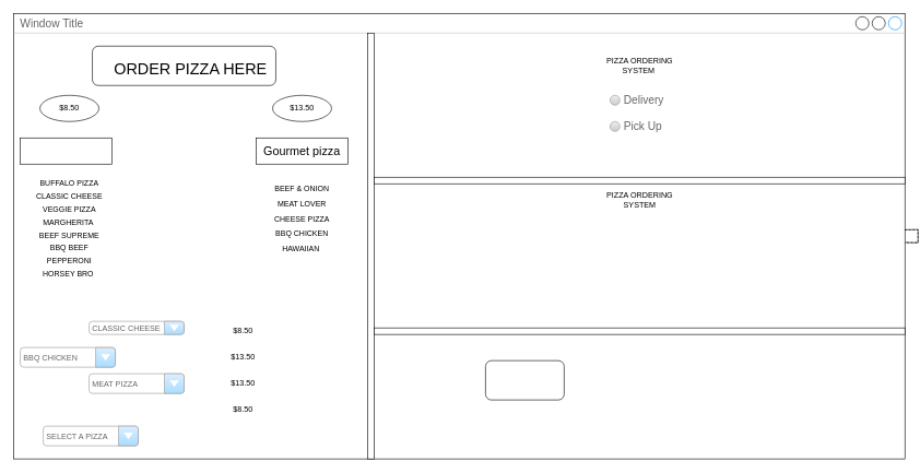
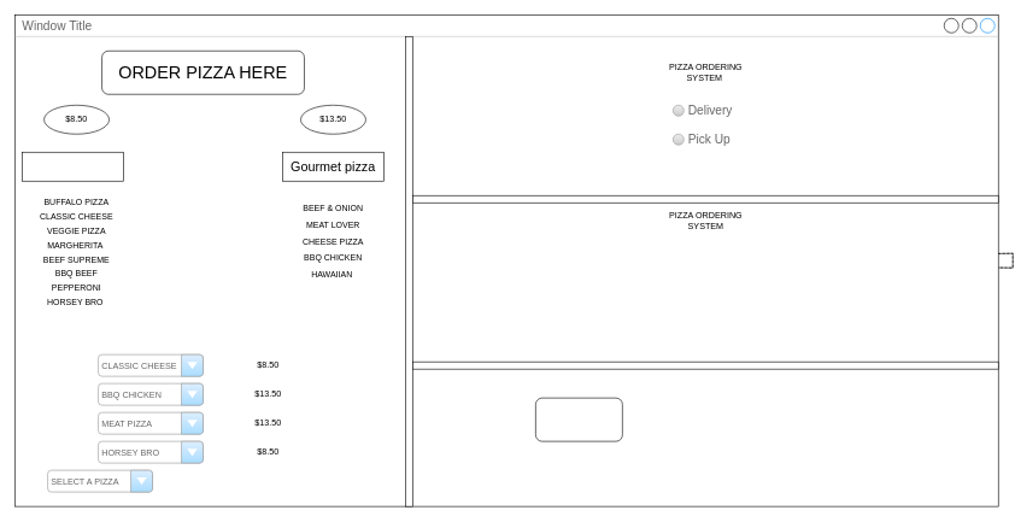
- <mxCell id="4" value="ORDER PIZZA HERE" style="text;html=1;strokeColor=none;fillColor=none;align=center;verticalAlign=middle;whiteSpace=wrap;rounded=0;fontSize=24;" parent="1" vertex="1"><mxGeometry x="170" y="85" width="240" height="40" as="geometry" /></mxCell>
+ <mxCell id="4" value="ORDER PIZZA HERE" style="text;html=1;strokeColor=none;fillColor=none;align=center;verticalAlign=middle;whiteSpace=wrap;rounded=0;fontSize=24;" parent="1" vertex="1"><mxGeometry x="160" y="80" width="240" height="40" as="geometry" /></mxCell>
- <mxCell id="15" value="&lt;font style=&quot;font-size: 12px&quot;&gt;CLASSIC CHEESE&lt;/font&gt;" style="strokeWidth=1;shadow=0;dashed=0;align=center;html=1;shape=mxgraph.mockup.forms.comboBox;strokeColor=#999999;fillColor=#ddeeff;align=left;fillColor2=#aaddff;mainText=;fontColor=#666666;fontSize=17;spacingLeft=3;" parent="1" vertex="1"><mxGeometry x="135" y="490" width="145" height="20" as="geometry" /></mxCell>
+ <mxCell id="15" value="&lt;font style=&quot;font-size: 12px&quot;&gt;CLASSIC CHEESE&lt;/font&gt;" style="strokeWidth=1;shadow=0;dashed=0;align=center;html=1;shape=mxgraph.mockup.forms.comboBox;strokeColor=#999999;fillColor=#ddeeff;align=left;fillColor2=#aaddff;mainText=;fontColor=#666666;fontSize=17;spacingLeft=3;" parent="1" vertex="1"><mxGeometry x="135" y="490" width="145" height="30" as="geometry" /></mxCell>
- <mxCell id="19" value="&lt;font style=&quot;font-size: 12px&quot;&gt;BBQ CHICKEN&lt;/font&gt;" style="strokeWidth=1;shadow=0;dashed=0;align=center;html=1;shape=mxgraph.mockup.forms.comboBox;strokeColor=#999999;fillColor=#ddeeff;align=left;fillColor2=#aaddff;mainText=;fontColor=#666666;fontSize=17;spacingLeft=3;" parent="1" vertex="1"><mxGeometry x="30" y="530" width="145" height="30" as="geometry" /></mxCell>
+ <mxCell id="19" value="&lt;font style=&quot;font-size: 12px&quot;&gt;BBQ CHICKEN&lt;/font&gt;" style="strokeWidth=1;shadow=0;dashed=0;align=center;html=1;shape=mxgraph.mockup.forms.comboBox;strokeColor=#999999;fillColor=#ddeeff;align=left;fillColor2=#aaddff;mainText=;fontColor=#666666;fontSize=17;spacingLeft=3;" parent="1" vertex="1"><mxGeometry x="135" y="530" width="145" height="30" as="geometry" /></mxCell>
+ <mxCell id="18" value="&lt;font style=&quot;font-size: 12px&quot;&gt;HORSEY BRO&lt;/font&gt;" style="strokeWidth=1;shadow=0;dashed=0;align=center;html=1;shape=mxgraph.mockup.forms.comboBox;strokeColor=#999999;fillColor=#ddeeff;align=left;fillColor2=#aaddff;mainText=;fontColor=#666666;fontSize=17;spacingLeft=3;" parent="1" vertex="1"><mxGeometry x="135" y="610" width="145" height="30" as="geometry" /></mxCell>
